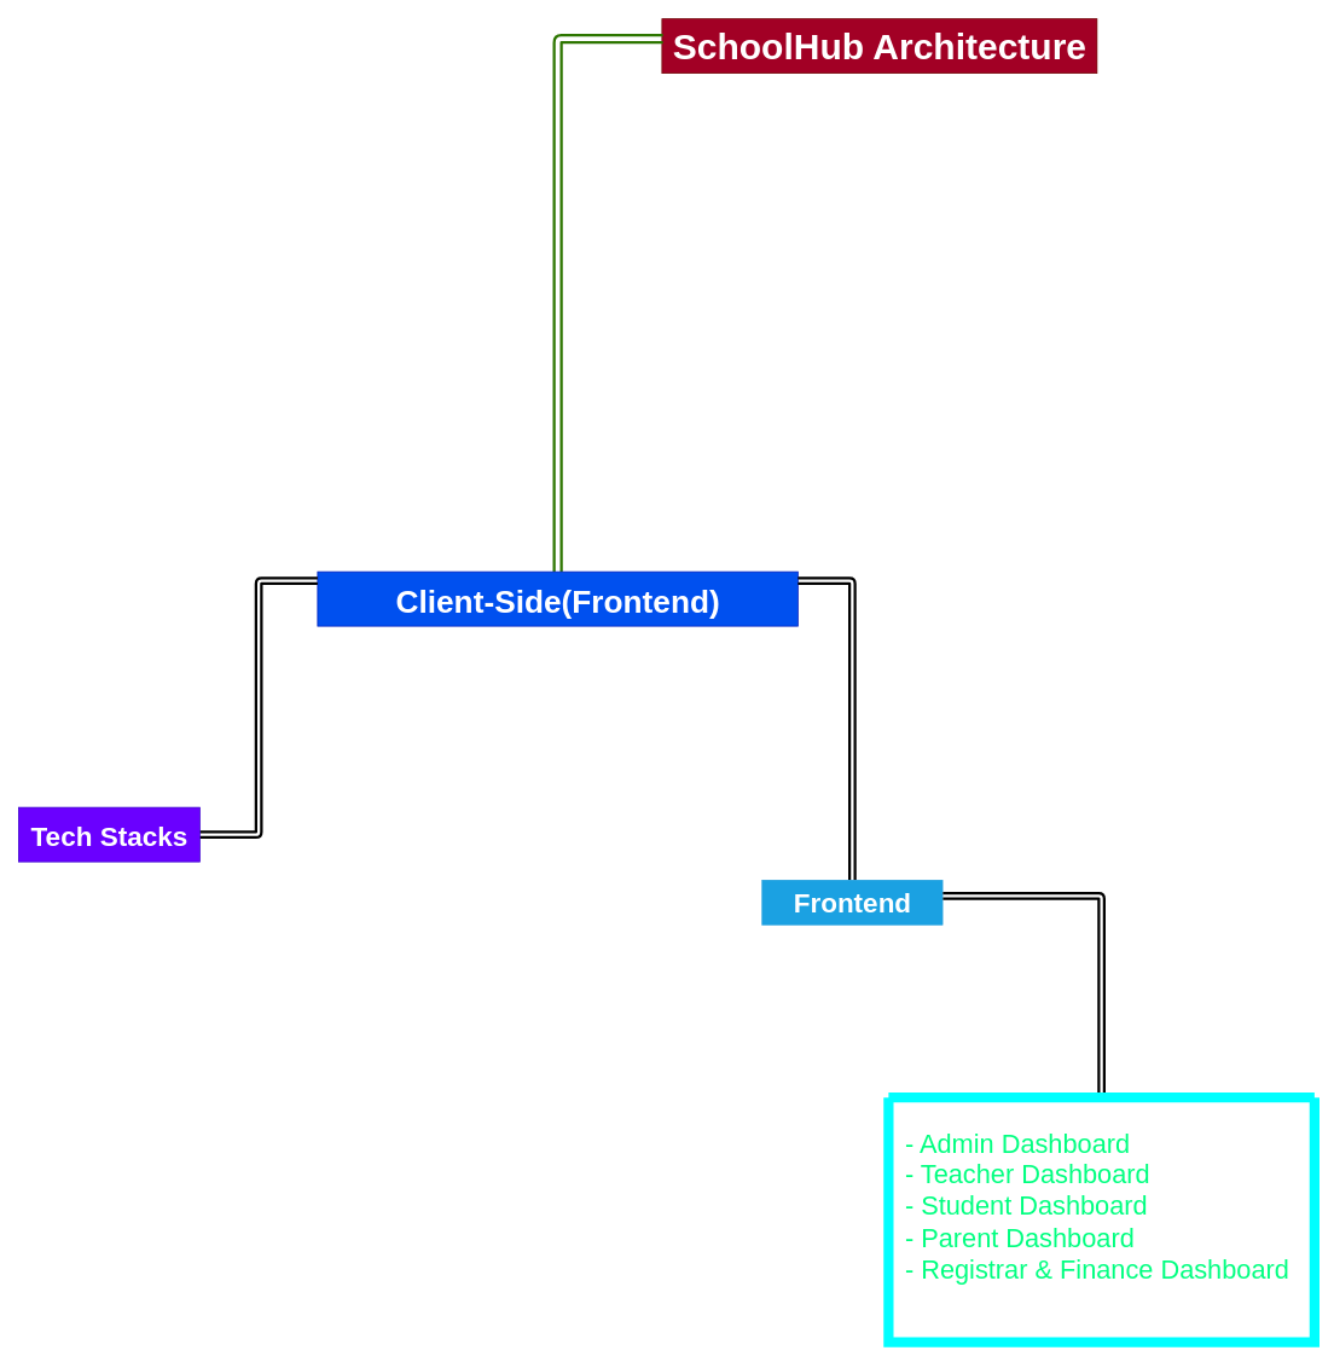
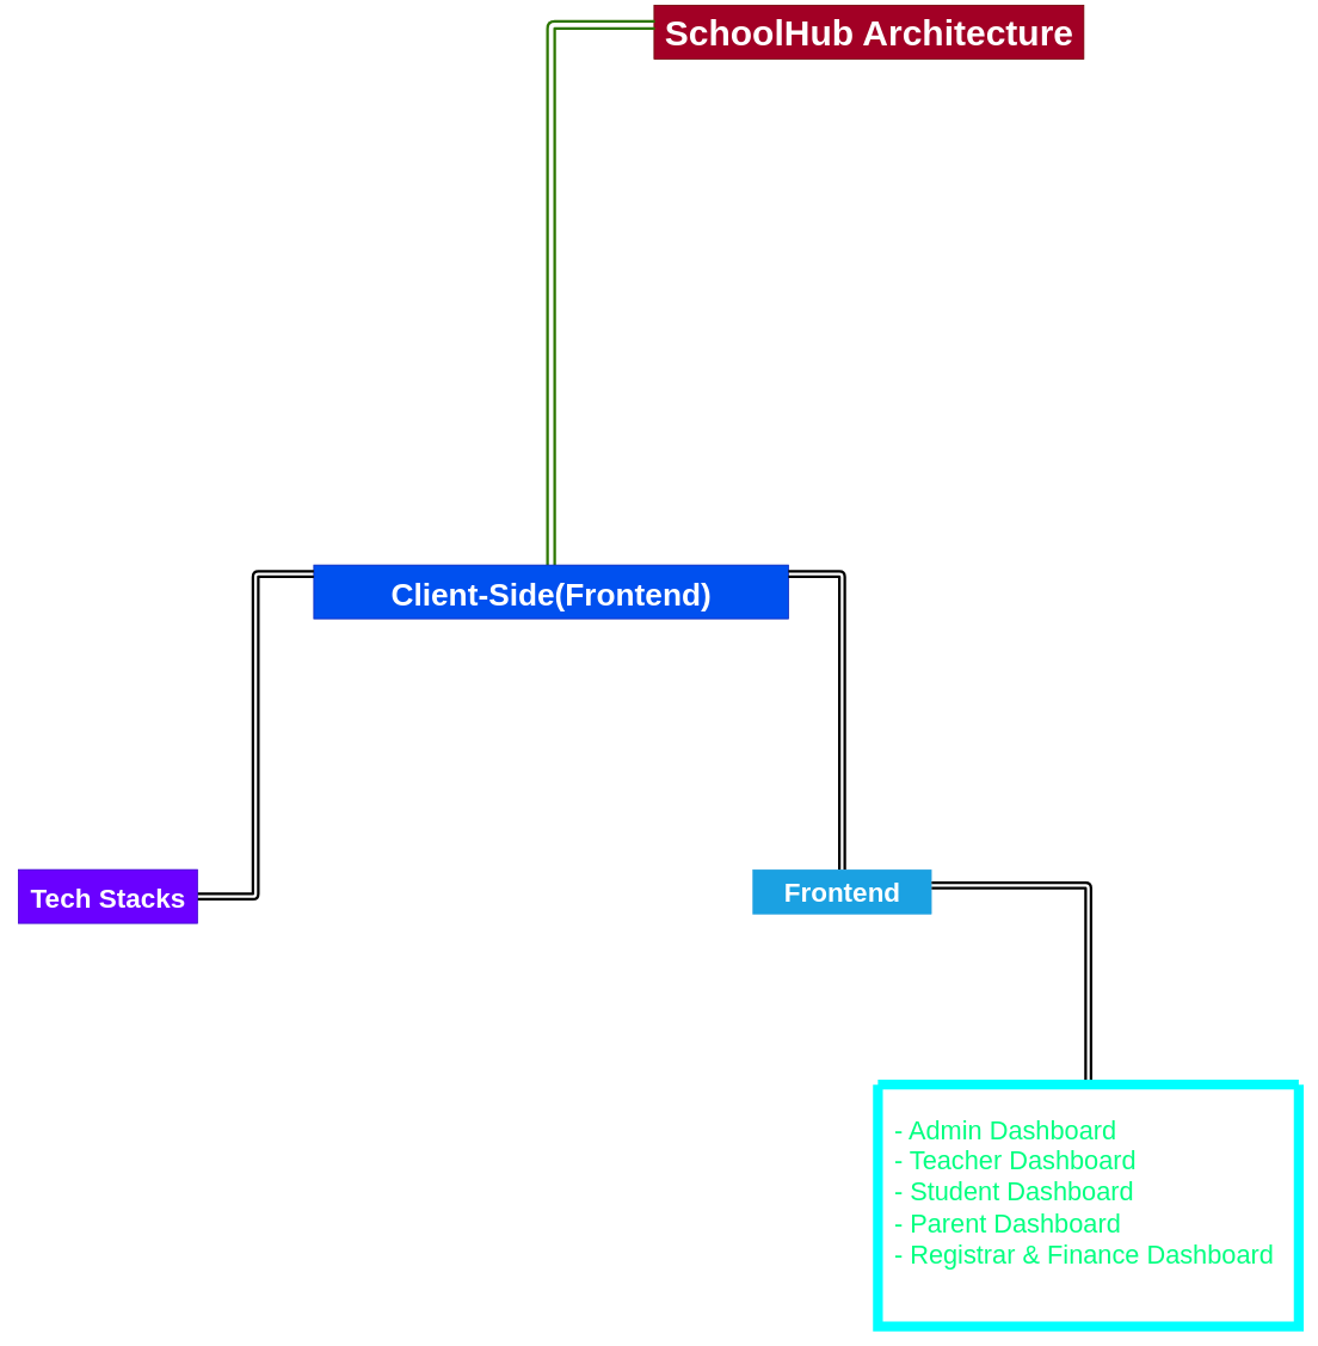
- <mxCell id="2" value="&lt;font style=&quot;font-size: 40px;&quot;&gt;&lt;b&gt;SchoolHub Architecture&lt;/b&gt;&lt;/font&gt;" style="text;html=1;align=center;verticalAlign=middle;resizable=0;points=[];autosize=1;strokeColor=#6F0000;fillColor=#a20025;fontColor=#ffffff;" vertex="1" parent="1"><mxGeometry x="730" y="20" width="480" height="60" as="geometry" /></mxCell>
+ <mxCell id="2" value="&lt;font style=&quot;font-size: 40px;&quot;&gt;&lt;b&gt;SchoolHub Architecture&lt;/b&gt;&lt;/font&gt;" style="text;html=1;align=center;verticalAlign=middle;resizable=0;points=[];autosize=1;strokeColor=#6F0000;fillColor=#a20025;fontColor=#ffffff;" vertex="1" parent="1"><mxGeometry x="730" y="5" width="480" height="60" as="geometry" /></mxCell>
- <mxCell id="6" value="&lt;span style=&quot;font-size: 30px;&quot;&gt;&lt;b&gt;Tech Stacks&lt;/b&gt;&lt;/span&gt;" style="text;html=1;align=center;verticalAlign=middle;resizable=0;points=[];autosize=1;strokeColor=#3700CC;fillColor=#6a00ff;fontSize=35;fontColor=#ffffff;" vertex="1" parent="1"><mxGeometry x="20" y="890" width="200" height="60" as="geometry" /></mxCell>
+ <mxCell id="6" value="&lt;span style=&quot;font-size: 30px;&quot;&gt;&lt;b&gt;Tech Stacks&lt;/b&gt;&lt;/span&gt;" style="text;html=1;align=center;verticalAlign=middle;resizable=0;points=[];autosize=1;strokeColor=#3700CC;fillColor=#6a00ff;fontSize=35;fontColor=#ffffff;" vertex="1" parent="1"><mxGeometry x="20" y="970" width="200" height="60" as="geometry" /></mxCell>
